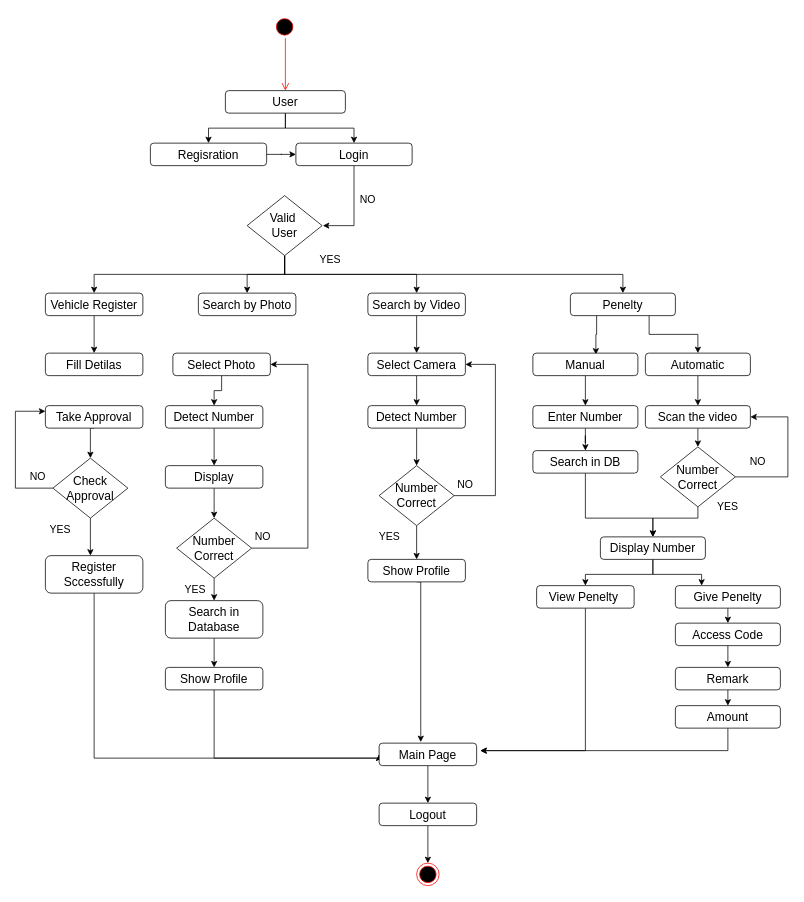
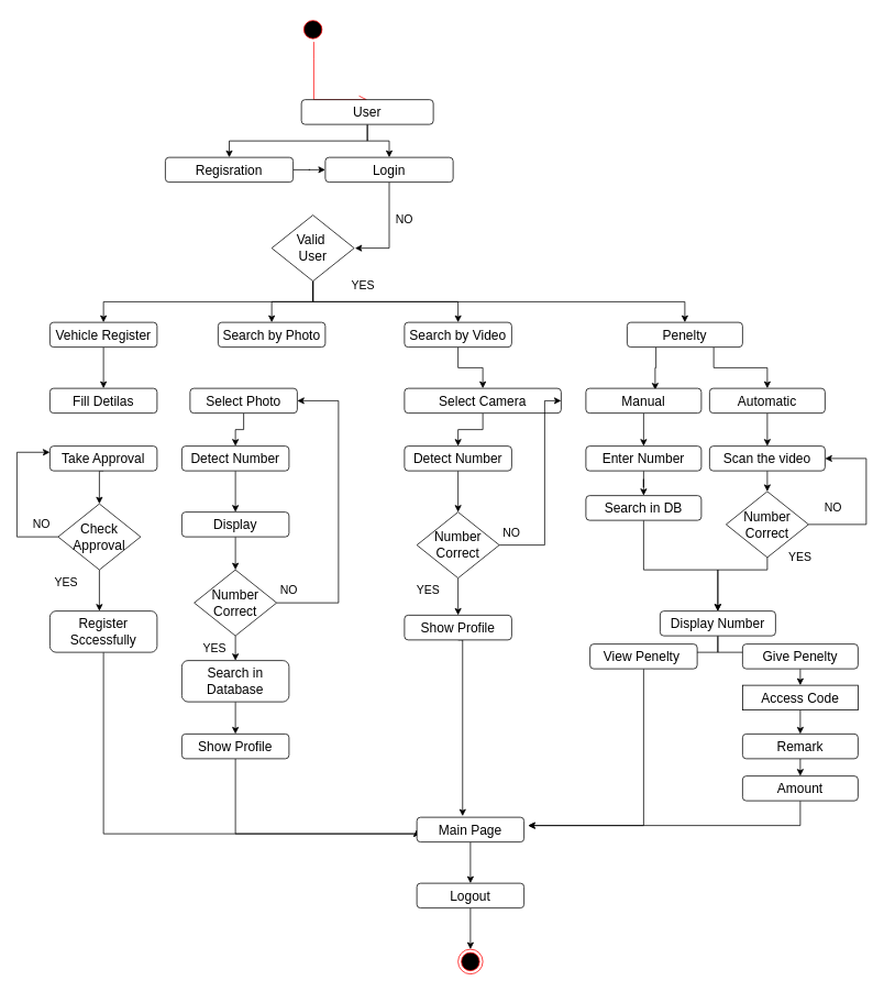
- <mxCell id="6" value="&lt;font size=&quot;3&quot;&gt;User&lt;/font&gt;" style="rounded=1;whiteSpace=wrap;html=1;" vertex="1" parent="1"><mxGeometry x="300" y="120" width="160" height="30" as="geometry" /></mxCell>
+ <mxCell id="6" value="&lt;font size=&quot;3&quot;&gt;User&lt;/font&gt;" style="rounded=1;whiteSpace=wrap;html=1;" vertex="1" parent="1"><mxGeometry x="365" y="120" width="160" height="30" as="geometry" /></mxCell>
- <mxCell id="45" value="&lt;font size=&quot;3&quot;&gt;Select Camera&lt;/font&gt;" style="rounded=1;whiteSpace=wrap;html=1;" vertex="1" parent="1"><mxGeometry x="490" y="470" width="130" height="30" as="geometry" /></mxCell>
+ <mxCell id="45" value="&lt;font size=&quot;3&quot;&gt;Select Camera&lt;/font&gt;" style="rounded=1;whiteSpace=wrap;html=1;" vertex="1" parent="1"><mxGeometry x="490" y="470" width="190" height="30" as="geometry" /></mxCell>
- <mxCell id="58" value="&lt;font size=&quot;3&quot;&gt;Display Number&lt;/font&gt;" style="rounded=1;whiteSpace=wrap;html=1;" vertex="1" parent="1"><mxGeometry x="800" y="715" width="140" height="30" as="geometry" /></mxCell>
+ <mxCell id="58" value="&lt;font size=&quot;3&quot;&gt;Display Number&lt;/font&gt;" style="rounded=1;whiteSpace=wrap;html=1;" vertex="1" parent="1"><mxGeometry x="800" y="740" width="140" height="30" as="geometry" /></mxCell>
- <mxCell id="82" value="&lt;font size=&quot;3&quot;&gt;Access Code&lt;/font&gt;" style="rounded=1;whiteSpace=wrap;html=1;" vertex="1" parent="1"><mxGeometry x="900" y="830" width="140" height="30" as="geometry" /></mxCell>
+ <mxCell id="82" value="&lt;font size=&quot;3&quot;&gt;Access Code&lt;/font&gt;" style="whiteSpace=wrap;html=1;rounded=0;" vertex="1" parent="1"><mxGeometry x="900" y="830" width="140" height="30" as="geometry" /></mxCell>
